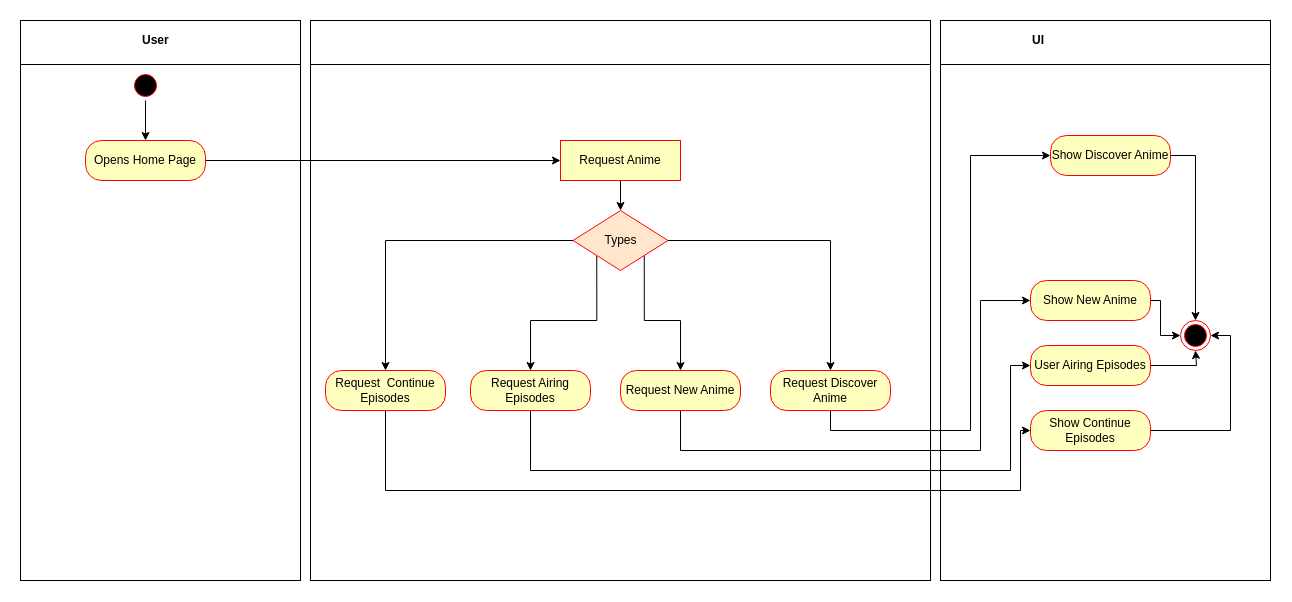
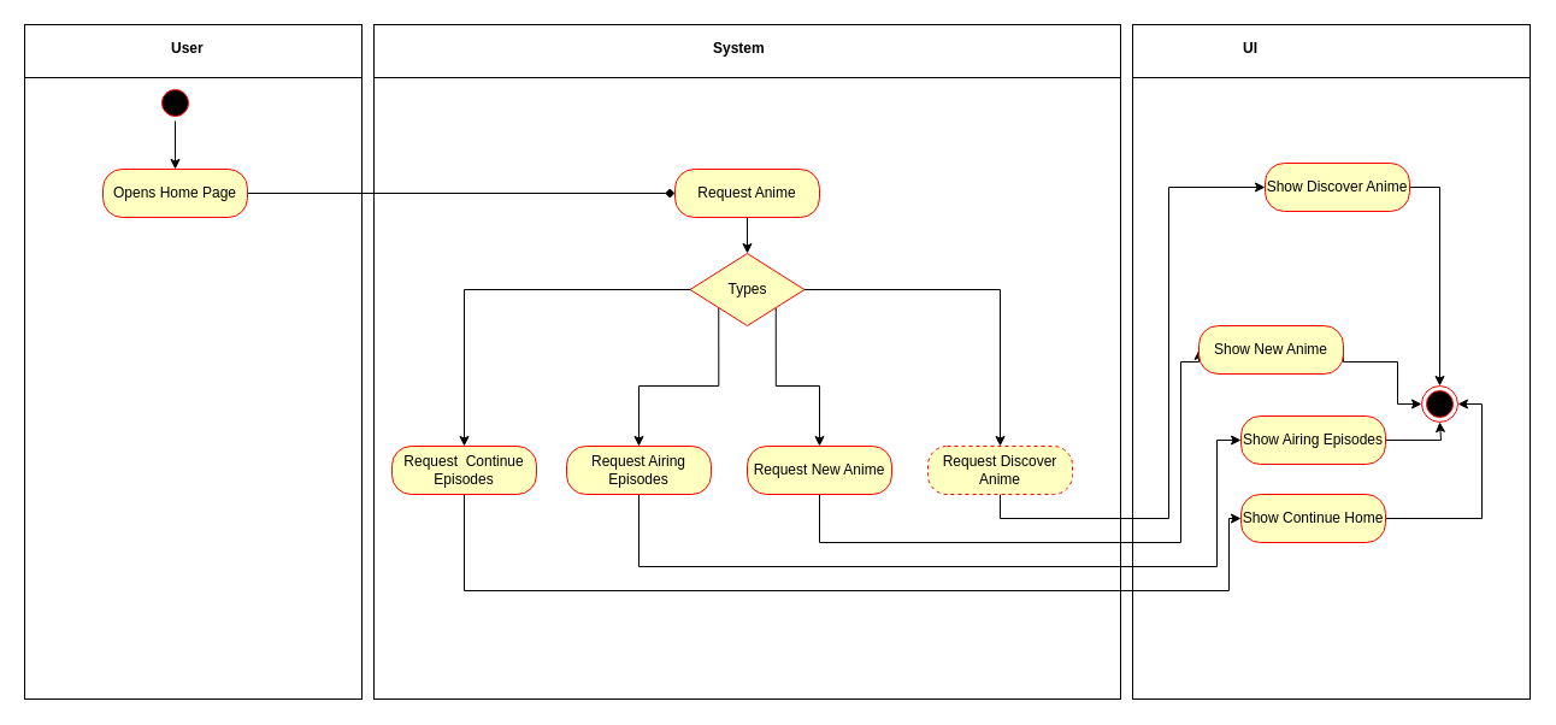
+ <mxCell id="6" value="&lt;b&gt;System&lt;/b&gt;" style="text;html=1;resizable=0;points=[];autosize=1;align=left;verticalAlign=top;spacingTop=-4;" vertex="1" parent="1"><mxGeometry x="590" y="30" width="60" height="20" as="geometry" /></mxCell>
- <mxCell id="19" value="" style="edgeStyle=orthogonalEdgeStyle;rounded=0;orthogonalLoop=1;jettySize=auto;html=1;" edge="1" parent="1" source="20" target="22"><mxGeometry relative="1" as="geometry" /></mxCell>
+ <mxCell id="19" value="" style="edgeStyle=orthogonalEdgeStyle;rounded=0;orthogonalLoop=1;jettySize=auto;html=1;endArrow=diamond;" edge="1" parent="1" source="20" target="22"><mxGeometry relative="1" as="geometry" /></mxCell>
- <mxCell id="22" value="Request Anime" style="whiteSpace=wrap;html=1;arcSize=40;fontColor=#000000;fillColor=#ffffc0;strokeColor=#ff0000;rounded=0;" vertex="1" parent="1"><mxGeometry x="560" y="140" width="120" height="40" as="geometry" /></mxCell>
+ <mxCell id="22" value="Request Anime" style="rounded=1;whiteSpace=wrap;html=1;arcSize=40;fontColor=#000000;fillColor=#ffffc0;strokeColor=#ff0000;" vertex="1" parent="1"><mxGeometry x="560" y="140" width="120" height="40" as="geometry" /></mxCell>
- <mxCell id="28" value="Types" style="rhombus;whiteSpace=wrap;html=1;fillColor=#ffe6cc;strokeColor=#ff0000;" vertex="1" parent="1"><mxGeometry x="572.5" y="210" width="95" height="60" as="geometry" /></mxCell>
+ <mxCell id="28" value="Types" style="rhombus;whiteSpace=wrap;html=1;fillColor=#ffffc0;strokeColor=#ff0000;" vertex="1" parent="1"><mxGeometry x="572.5" y="210" width="95" height="60" as="geometry" /></mxCell>
- <mxCell id="42" value="Show New Anime" style="rounded=1;whiteSpace=wrap;html=1;arcSize=40;fontColor=#000000;fillColor=#ffffc0;strokeColor=#ff0000;" vertex="1" parent="1"><mxGeometry x="1030" y="280" width="120" height="40" as="geometry" /></mxCell>
+ <mxCell id="42" value="Show New Anime" style="rounded=1;whiteSpace=wrap;html=1;arcSize=40;fontColor=#000000;fillColor=#ffffc0;strokeColor=#ff0000;" vertex="1" parent="1"><mxGeometry x="995" y="270" width="120" height="40" as="geometry" /></mxCell>
- <mxCell id="40" value="User Airing Episodes" style="rounded=1;whiteSpace=wrap;html=1;arcSize=40;fontColor=#000000;fillColor=#ffffc0;strokeColor=#ff0000;" vertex="1" parent="1"><mxGeometry x="1030" y="345" width="120" height="40" as="geometry" /></mxCell>
+ <mxCell id="40" value="Show Airing Episodes" style="rounded=1;whiteSpace=wrap;html=1;arcSize=40;fontColor=#000000;fillColor=#ffffc0;strokeColor=#ff0000;" vertex="1" parent="1"><mxGeometry x="1030" y="345" width="120" height="40" as="geometry" /></mxCell>
- <mxCell id="34" value="Request Discover Anime" style="rounded=1;whiteSpace=wrap;html=1;arcSize=40;fontColor=#000000;fillColor=#ffffc0;strokeColor=#ff0000;" vertex="1" parent="1"><mxGeometry x="770" y="370" width="120" height="40" as="geometry" /></mxCell>
+ <mxCell id="34" value="Request Discover Anime" style="rounded=1;whiteSpace=wrap;html=1;arcSize=40;fontColor=#000000;fillColor=#ffffc0;strokeColor=#ff0000;dashed=1;" vertex="1" parent="1"><mxGeometry x="770" y="370" width="120" height="40" as="geometry" /></mxCell>
- <mxCell id="38" value="Show Continue Episodes" style="rounded=1;whiteSpace=wrap;html=1;arcSize=40;fontColor=#000000;fillColor=#ffffc0;strokeColor=#ff0000;" vertex="1" parent="1"><mxGeometry x="1030" y="410" width="120" height="40" as="geometry" /></mxCell>
+ <mxCell id="38" value="Show Continue Home" style="rounded=1;whiteSpace=wrap;html=1;arcSize=40;fontColor=#000000;fillColor=#ffffc0;strokeColor=#ff0000;" vertex="1" parent="1"><mxGeometry x="1030" y="410" width="120" height="40" as="geometry" /></mxCell>
